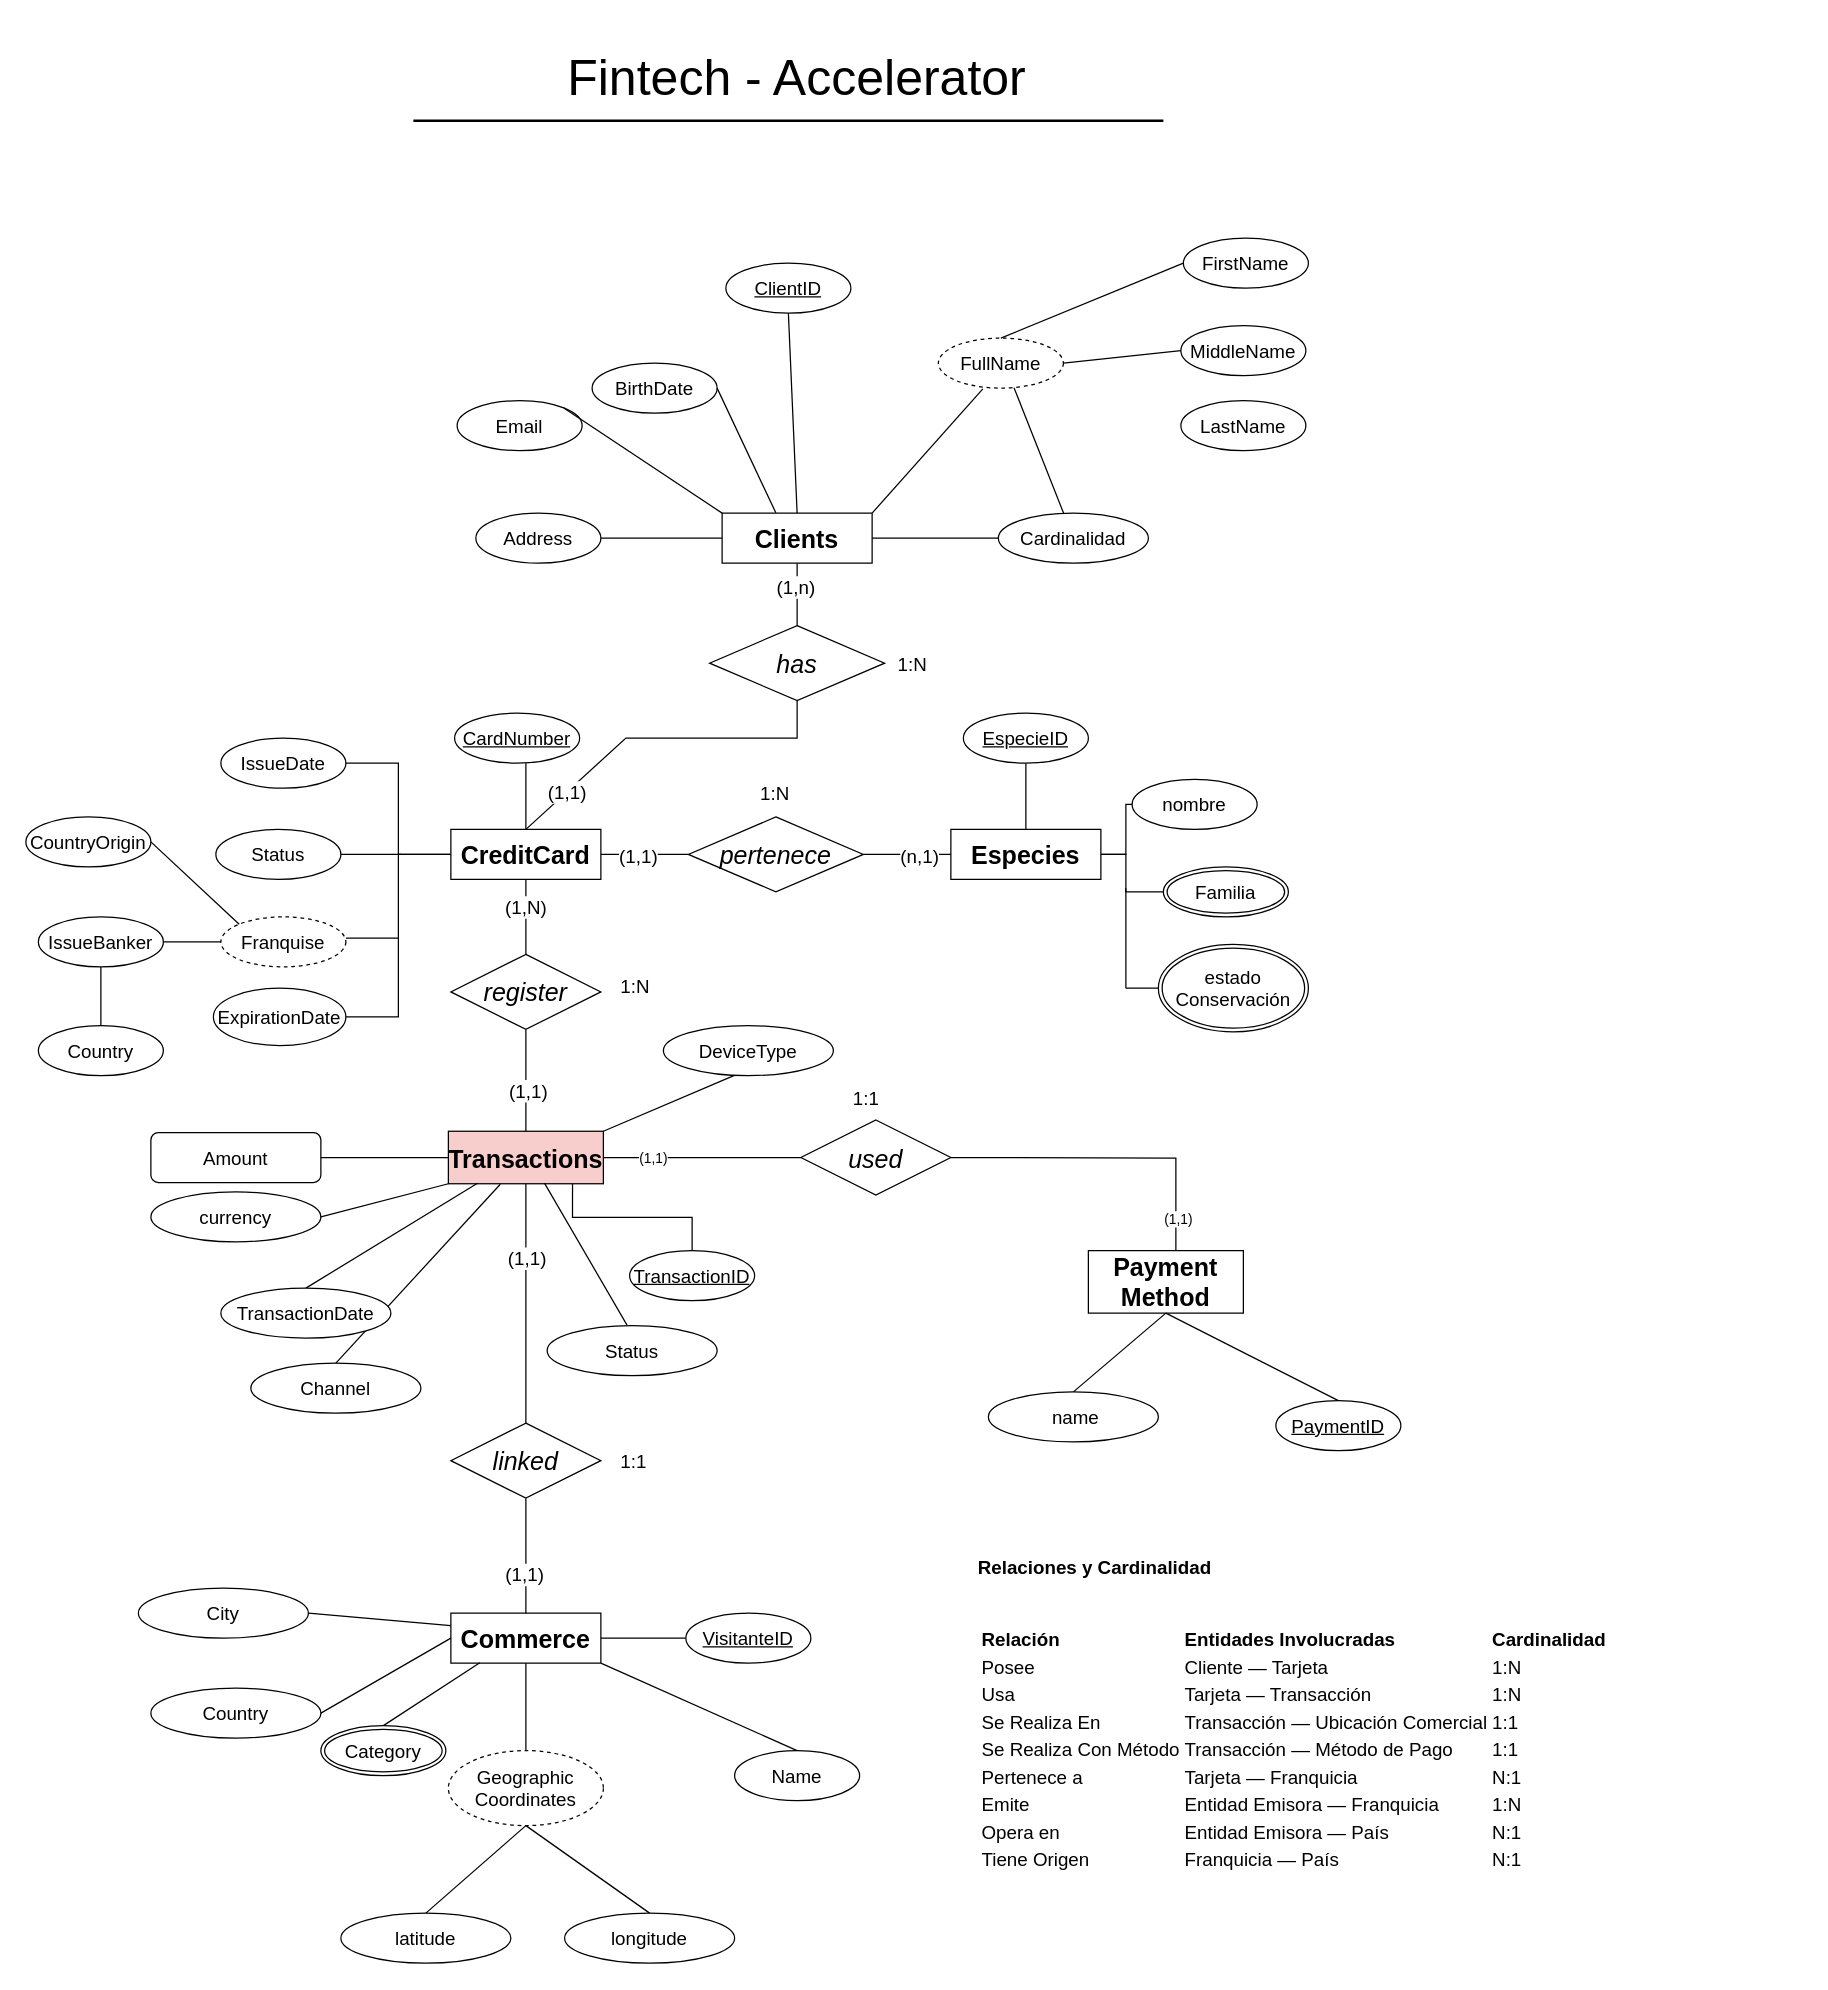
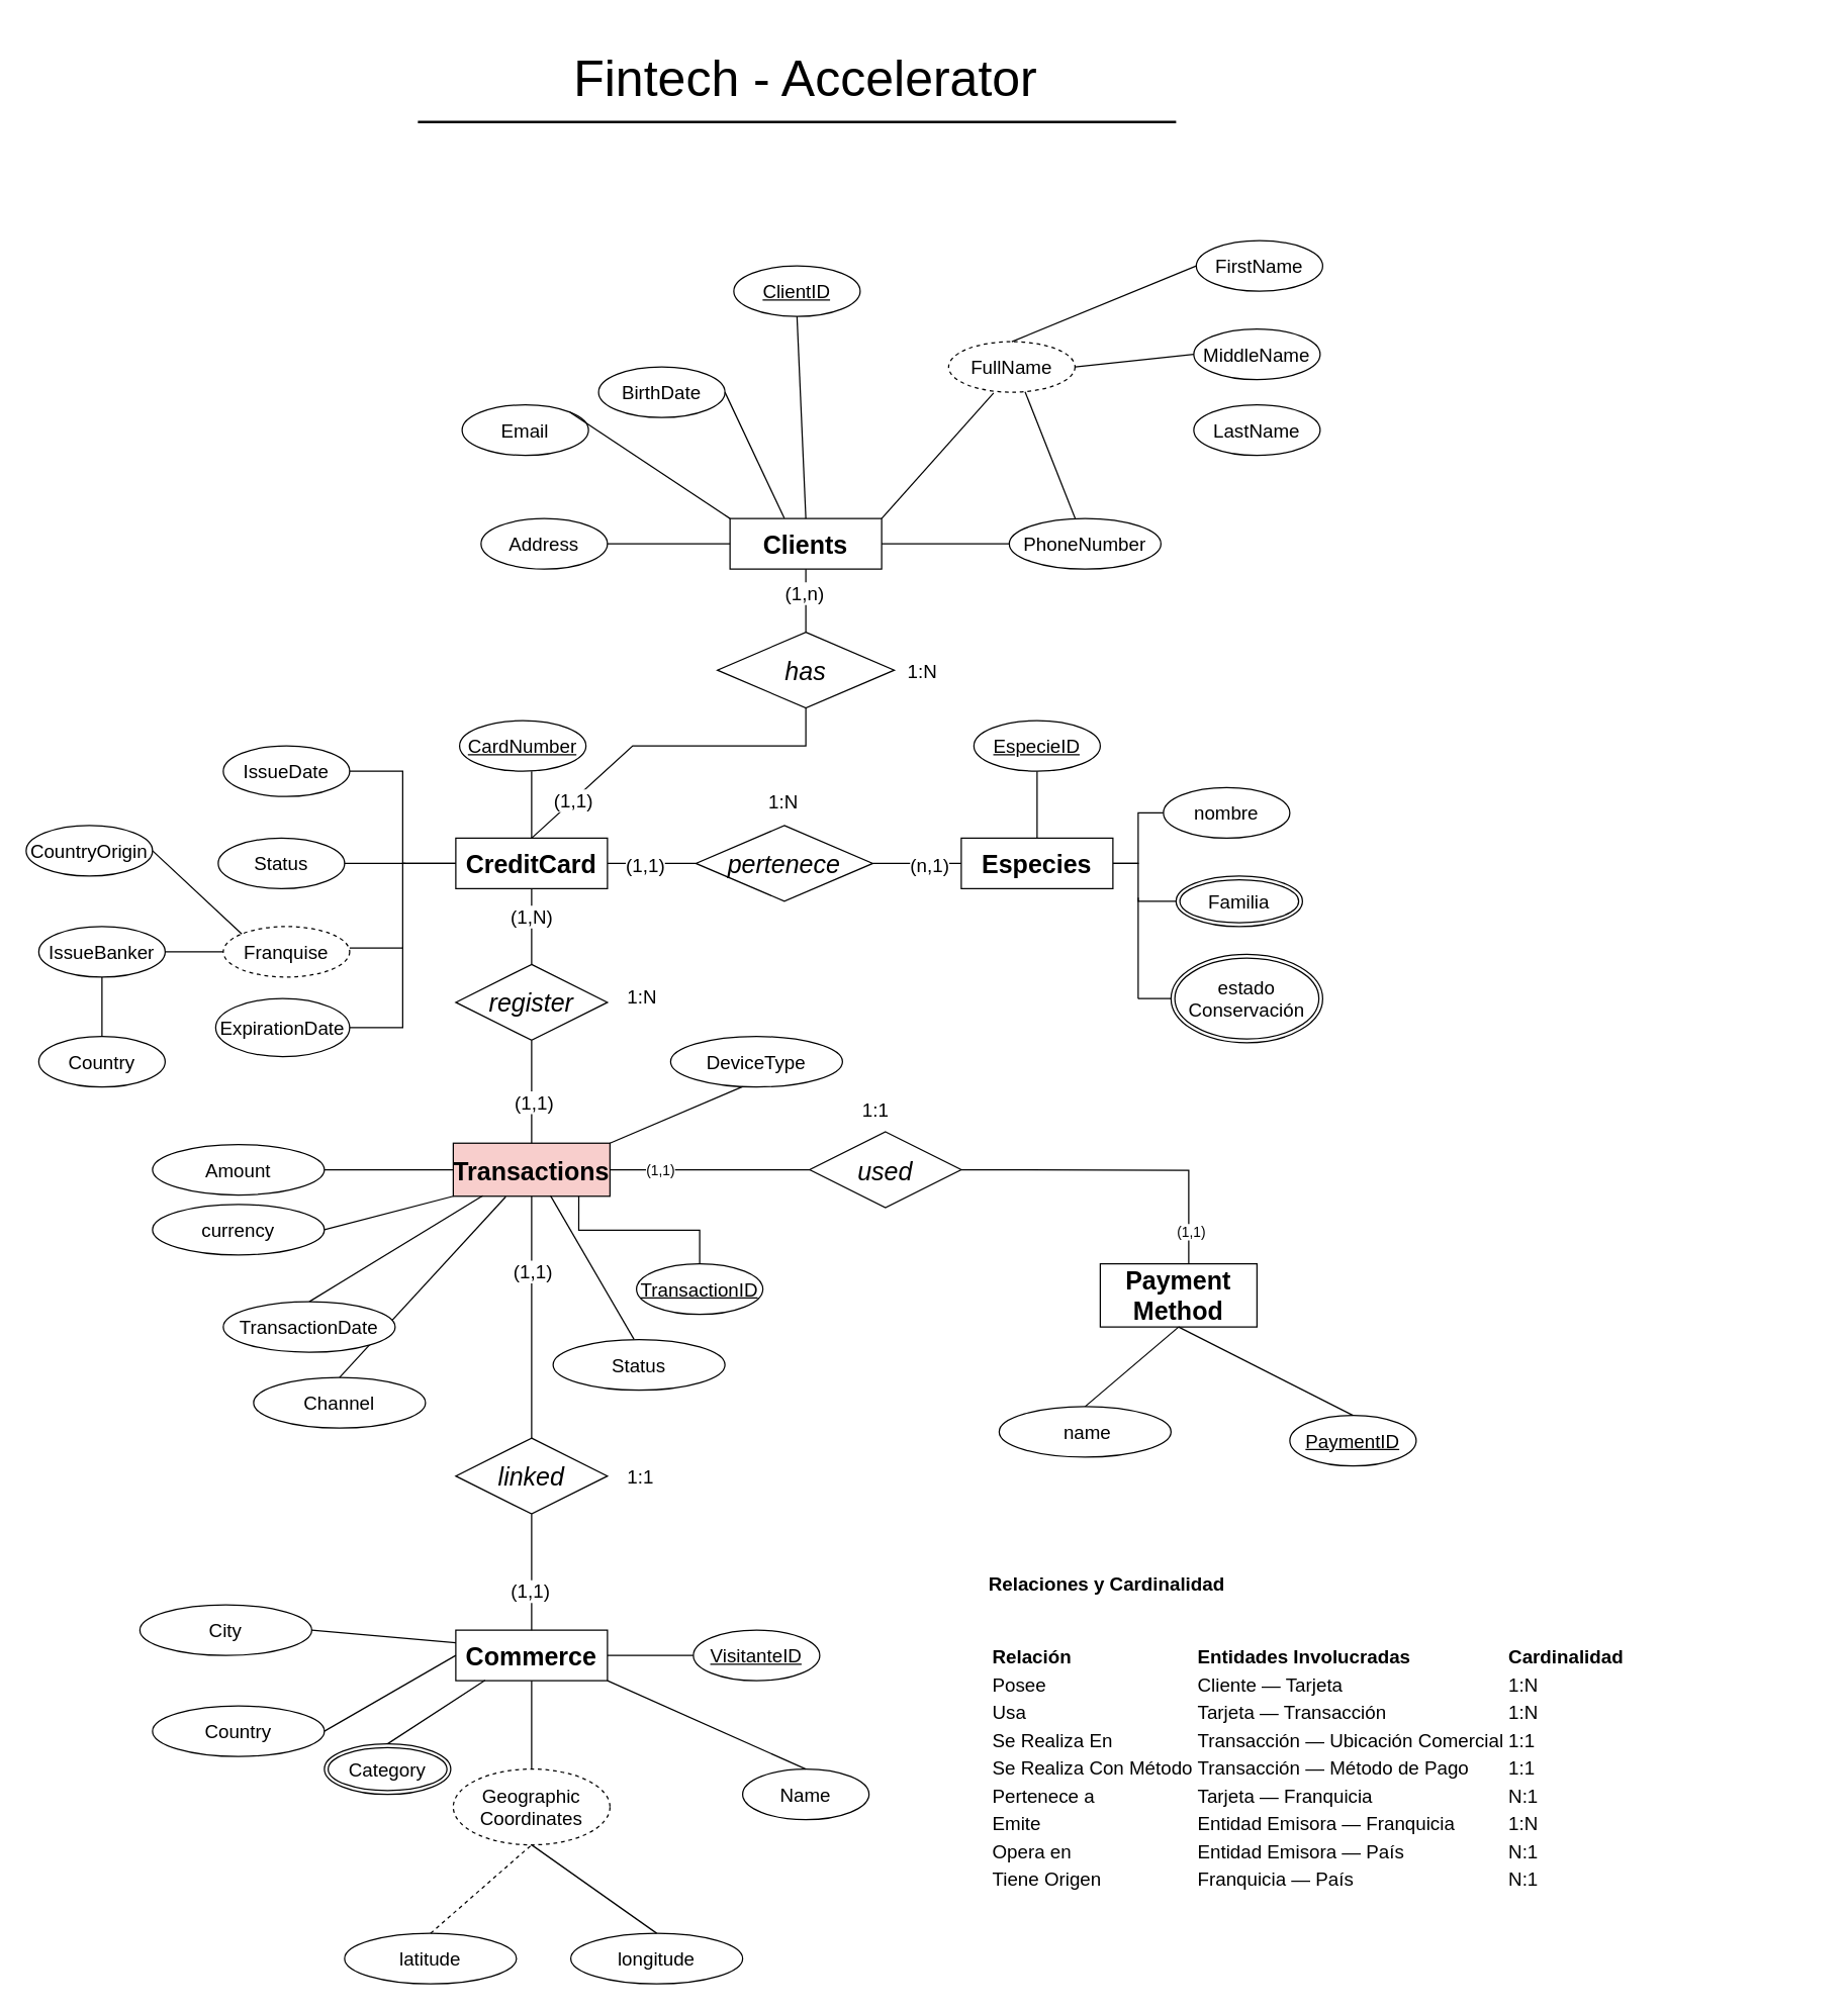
- <mxCell id="60" value="Cardinalidad" style="ellipse;whiteSpace=wrap;html=1;align=center;fontSize=15;" vertex="1" parent="1"><mxGeometry x="798" y="410" width="120" height="40" as="geometry" /></mxCell>
+ <mxCell id="60" value="PhoneNumber" style="ellipse;whiteSpace=wrap;html=1;align=center;fontSize=15;" vertex="1" parent="1"><mxGeometry x="798" y="410" width="120" height="40" as="geometry" /></mxCell>
- <mxCell id="21" value="nombre" style="ellipse;whiteSpace=wrap;html=1;align=center;fontSize=15;" parent="1" vertex="1"><mxGeometry x="905" y="623" width="100" height="40" as="geometry" /></mxCell>
+ <mxCell id="21" value="nombre" style="ellipse;whiteSpace=wrap;html=1;align=center;fontSize=15;" parent="1" vertex="1"><mxGeometry x="920" y="623" width="100" height="40" as="geometry" /></mxCell>
- <mxCell id="37" value="Amount" style="whiteSpace=wrap;html=1;align=center;fontSize=15;rounded=1;" parent="1" vertex="1"><mxGeometry x="120" y="905.5" width="136" height="40" as="geometry" /></mxCell>
+ <mxCell id="37" value="Amount" style="ellipse;whiteSpace=wrap;html=1;align=center;fontSize=15;" parent="1" vertex="1"><mxGeometry x="120" y="905.5" width="136" height="40" as="geometry" /></mxCell>
- <mxCell id="98" value="" style="endArrow=none;html=1;rounded=0;exitX=0.5;exitY=0;exitDx=0;exitDy=0;entryX=0.5;entryY=1;entryDx=0;entryDy=0;" edge="1" parent="1" source="96" target="90"><mxGeometry relative="1" as="geometry"><mxPoint x="420" y="1460" as="sourcePoint" /><mxPoint x="580" y="1460" as="targetPoint" /></mxGeometry></mxCell>
+ <mxCell id="98" value="" style="endArrow=none;html=1;rounded=0;exitX=0.5;exitY=0;exitDx=0;exitDy=0;entryX=0.5;entryY=1;entryDx=0;entryDy=0;dashed=1;" edge="1" parent="1" source="96" target="90"><mxGeometry relative="1" as="geometry"><mxPoint x="420" y="1460" as="sourcePoint" /><mxPoint x="580" y="1460" as="targetPoint" /></mxGeometry></mxCell>
